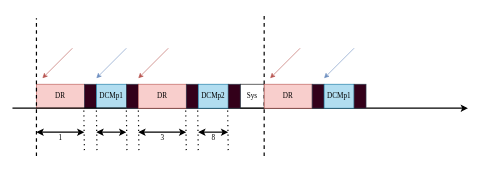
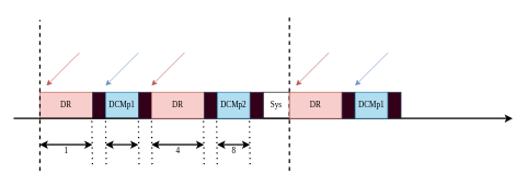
- <mxCell id="35" value="3" style="text;html=1;align=center;verticalAlign=middle;resizable=0;points=[];autosize=1;strokeColor=none;fillColor=none;fontFamily=Georgia;" parent="1" vertex="1"><mxGeometry x="260" y="220" width="20" height="20" as="geometry" /></mxCell>
+ <mxCell id="35" value="4" style="text;html=1;align=center;verticalAlign=middle;resizable=0;points=[];autosize=1;strokeColor=none;fillColor=none;fontFamily=Georgia;" parent="1" vertex="1"><mxGeometry x="260" y="220" width="20" height="20" as="geometry" /></mxCell>
